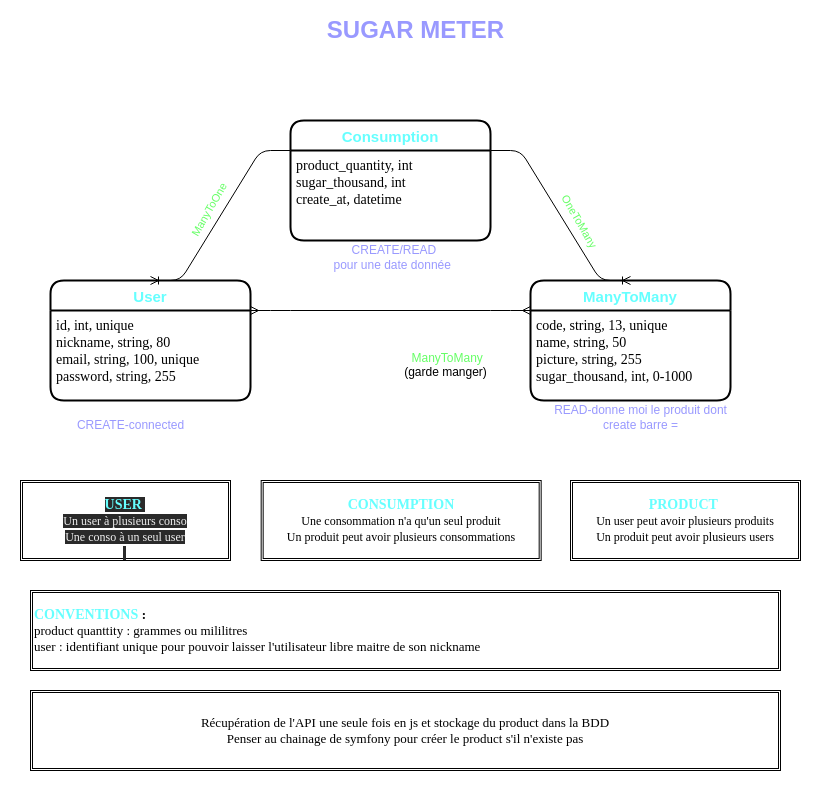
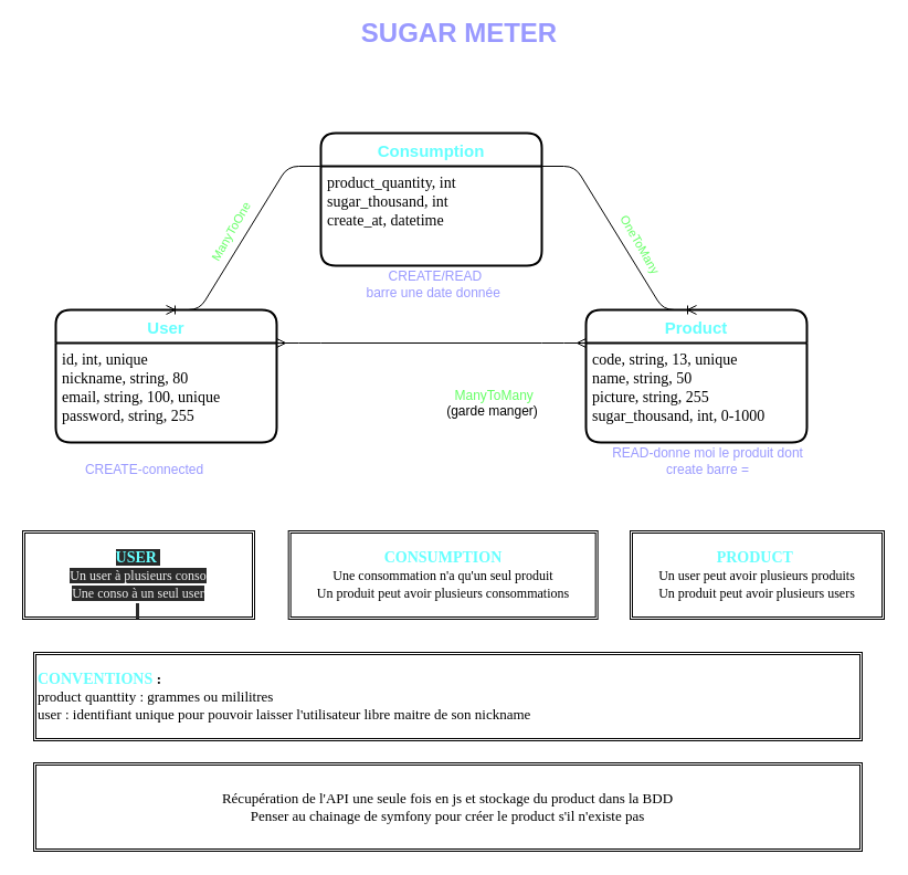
- <mxCell id="2" value="&lt;font color=&quot;#9999ff&quot;&gt;&amp;nbsp; &amp;nbsp; &amp;nbsp; &amp;nbsp; &amp;nbsp; &amp;nbsp; &amp;nbsp; &amp;nbsp; &amp;nbsp; &amp;nbsp; &amp;nbsp; &lt;br&gt;&amp;nbsp; &amp;nbsp; &amp;nbsp; &amp;nbsp; &amp;nbsp; &amp;nbsp; &amp;nbsp; &amp;nbsp; &amp;nbsp; &amp;nbsp; &amp;nbsp; &amp;nbsp;CREATE/READ &lt;br&gt;&amp;nbsp; &amp;nbsp; &amp;nbsp; &amp;nbsp; &amp;nbsp; &amp;nbsp; &amp;nbsp; &amp;nbsp; &amp;nbsp; &amp;nbsp; &amp;nbsp; pour une date donnée&lt;/font&gt;" style="text;html=1;align=center;verticalAlign=middle;resizable=0;points=[];autosize=1;" parent="1" vertex="1"><mxGeometry x="250" y="225" width="210" height="50" as="geometry" /></mxCell>
+ <mxCell id="2" value="&lt;font color=&quot;#9999ff&quot;&gt;&amp;nbsp; &amp;nbsp; &amp;nbsp; &amp;nbsp; &amp;nbsp; &amp;nbsp; &amp;nbsp; &amp;nbsp; &amp;nbsp; &amp;nbsp; &amp;nbsp; &lt;br&gt;&amp;nbsp; &amp;nbsp; &amp;nbsp; &amp;nbsp; &amp;nbsp; &amp;nbsp; &amp;nbsp; &amp;nbsp; &amp;nbsp; &amp;nbsp; &amp;nbsp; &amp;nbsp;CREATE/READ &lt;br&gt;&amp;nbsp; &amp;nbsp; &amp;nbsp; &amp;nbsp; &amp;nbsp; &amp;nbsp; &amp;nbsp; &amp;nbsp; &amp;nbsp; &amp;nbsp; &amp;nbsp; barre une date donnée&lt;/font&gt;" style="text;html=1;align=center;verticalAlign=middle;resizable=0;points=[];autosize=1;" parent="1" vertex="1"><mxGeometry x="250" y="225" width="210" height="50" as="geometry" /></mxCell>
- <mxCell id="7" value="ManyToMany" style="swimlane;childLayout=stackLayout;horizontal=1;startSize=30;horizontalStack=0;rounded=1;fontSize=15;fontStyle=1;strokeWidth=2;resizeParent=0;resizeLast=1;shadow=0;dashed=0;align=center;fontColor=#66FFFF;" parent="1" vertex="1"><mxGeometry x="530" y="280" width="200" height="120" as="geometry" /></mxCell>
+ <mxCell id="7" value="Product" style="swimlane;childLayout=stackLayout;horizontal=1;startSize=30;horizontalStack=0;rounded=1;fontSize=15;fontStyle=1;strokeWidth=2;resizeParent=0;resizeLast=1;shadow=0;dashed=0;align=center;fontColor=#66FFFF;" parent="1" vertex="1"><mxGeometry x="530" y="280" width="200" height="120" as="geometry" /></mxCell>
